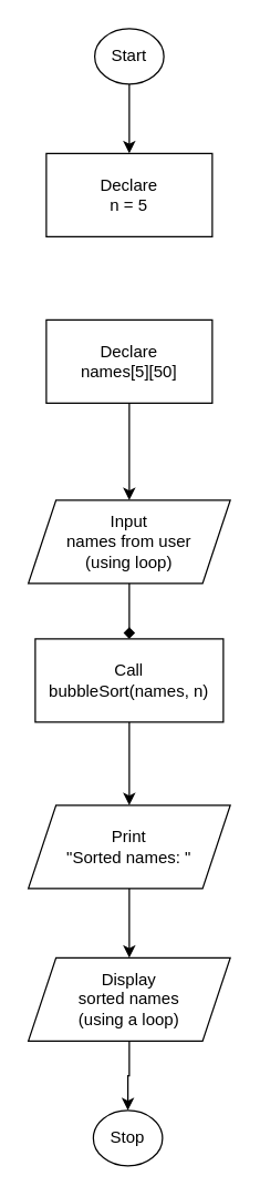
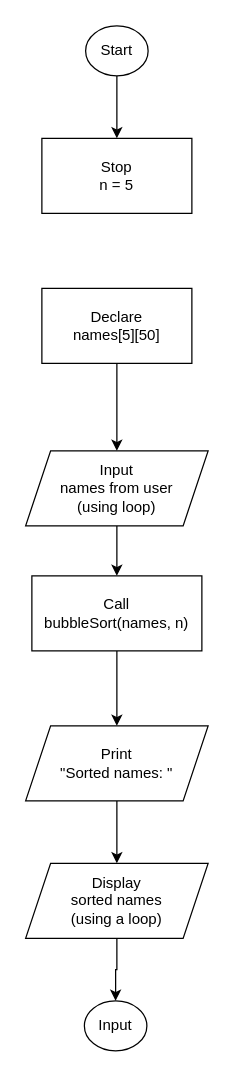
- <mxCell id="4" value="Declare&lt;br&gt;n = 5" style="rounded=0;whiteSpace=wrap;html=1;" vertex="1" parent="1"><mxGeometry x="33" y="110" width="120" height="60" as="geometry" /></mxCell>
+ <mxCell id="4" value="Stop&lt;br&gt;n = 5" style="rounded=0;whiteSpace=wrap;html=1;" vertex="1" parent="1"><mxGeometry x="33" y="110" width="120" height="60" as="geometry" /></mxCell>
- <mxCell id="7" style="edgeStyle=orthogonalEdgeStyle;rounded=0;orthogonalLoop=1;jettySize=auto;html=1;entryX=0.5;entryY=0;entryDx=0;entryDy=0;endArrow=diamond;" edge="1" parent="1" source="8" target="10"><mxGeometry relative="1" as="geometry" /></mxCell>
+ <mxCell id="7" style="edgeStyle=orthogonalEdgeStyle;rounded=0;orthogonalLoop=1;jettySize=auto;html=1;entryX=0.5;entryY=0;entryDx=0;entryDy=0;" edge="1" parent="1" source="8" target="10"><mxGeometry relative="1" as="geometry" /></mxCell>
- <mxCell id="15" value="Stop" style="ellipse;whiteSpace=wrap;html=1;" vertex="1" parent="1"><mxGeometry x="67" y="800" width="50" height="40" as="geometry" /></mxCell>
+ <mxCell id="15" value="Input" style="ellipse;whiteSpace=wrap;html=1;" vertex="1" parent="1"><mxGeometry x="67" y="800" width="50" height="40" as="geometry" /></mxCell>
